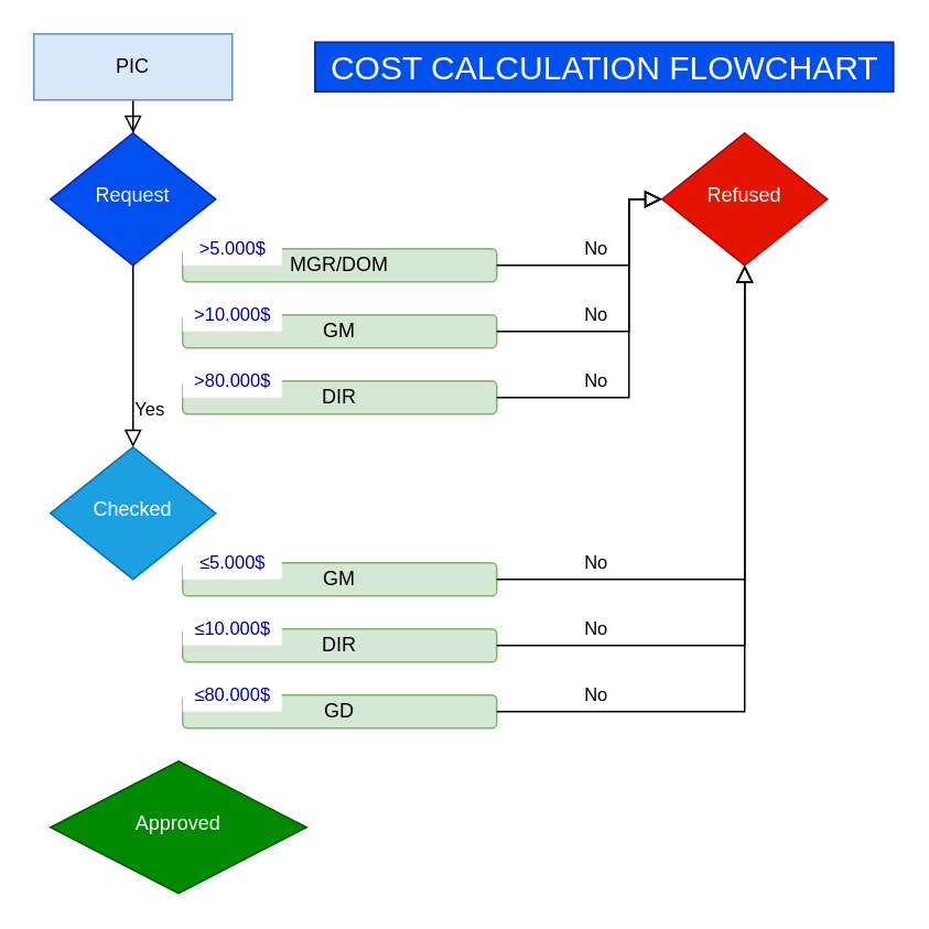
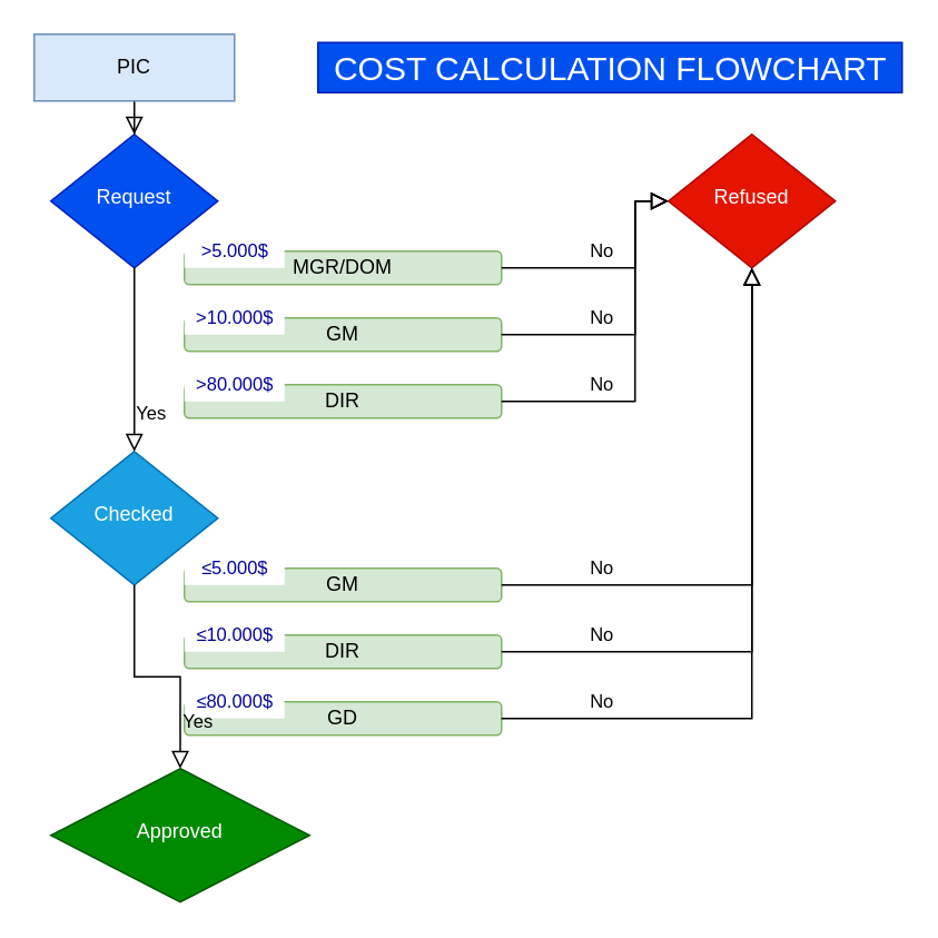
+ <mxCell id="24" value="Yes" style="edgeStyle=orthogonalEdgeStyle;rounded=0;html=1;jettySize=auto;orthogonalLoop=1;fontSize=11;endArrow=block;endFill=0;endSize=8;strokeWidth=1;shadow=0;labelBackgroundColor=none;exitX=0.5;exitY=1;exitDx=0;exitDy=0;entryX=0.5;entryY=0;entryDx=0;entryDy=0;" parent="1" source="6" target="9" edge="1"><mxGeometry x="0.579" y="10" relative="1" as="geometry"><mxPoint as="offset" /><mxPoint x="50" y="350" as="sourcePoint" /><mxPoint x="50" y="460" as="targetPoint" /></mxGeometry></mxCell>
